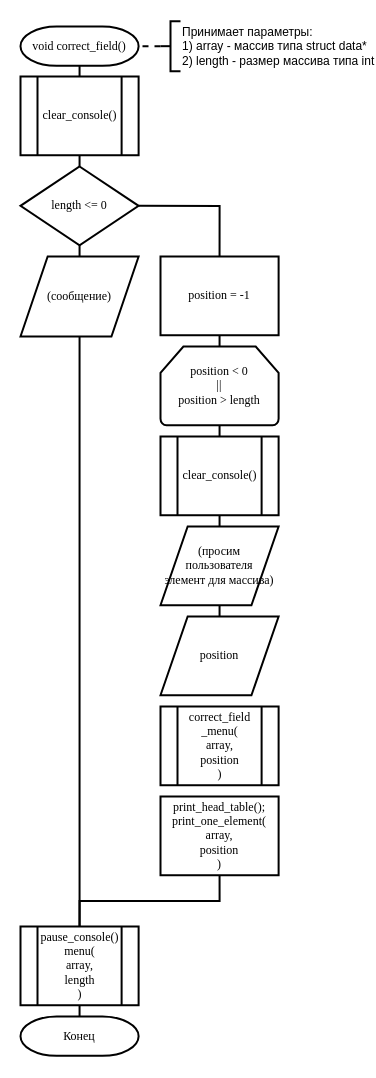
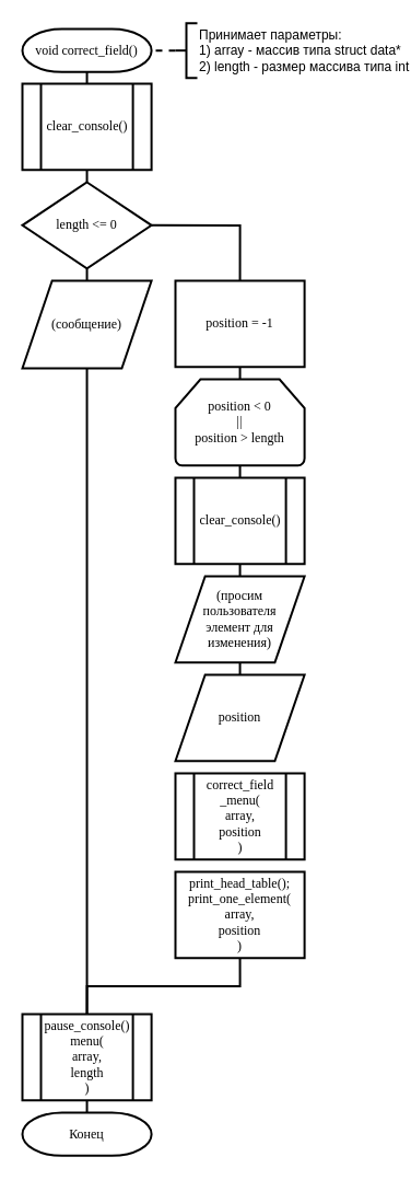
- <mxCell id="18" value="(просим&lt;br&gt;пользователя&lt;br&gt;элемент для массива)" style="shape=parallelogram;html=1;strokeWidth=2;perimeter=parallelogramPerimeter;whiteSpace=wrap;rounded=0;arcSize=12;size=0.23;fontFamily=Times New Roman;" vertex="1" parent="1"><mxGeometry x="160" y="526" width="118.11" height="78.74" as="geometry" /></mxCell>
+ <mxCell id="18" value="(просим&lt;br&gt;пользователя&lt;br&gt;элемент для изменения)" style="shape=parallelogram;html=1;strokeWidth=2;perimeter=parallelogramPerimeter;whiteSpace=wrap;rounded=0;arcSize=12;size=0.23;fontFamily=Times New Roman;" vertex="1" parent="1"><mxGeometry x="160" y="526" width="118.11" height="78.74" as="geometry" /></mxCell>
